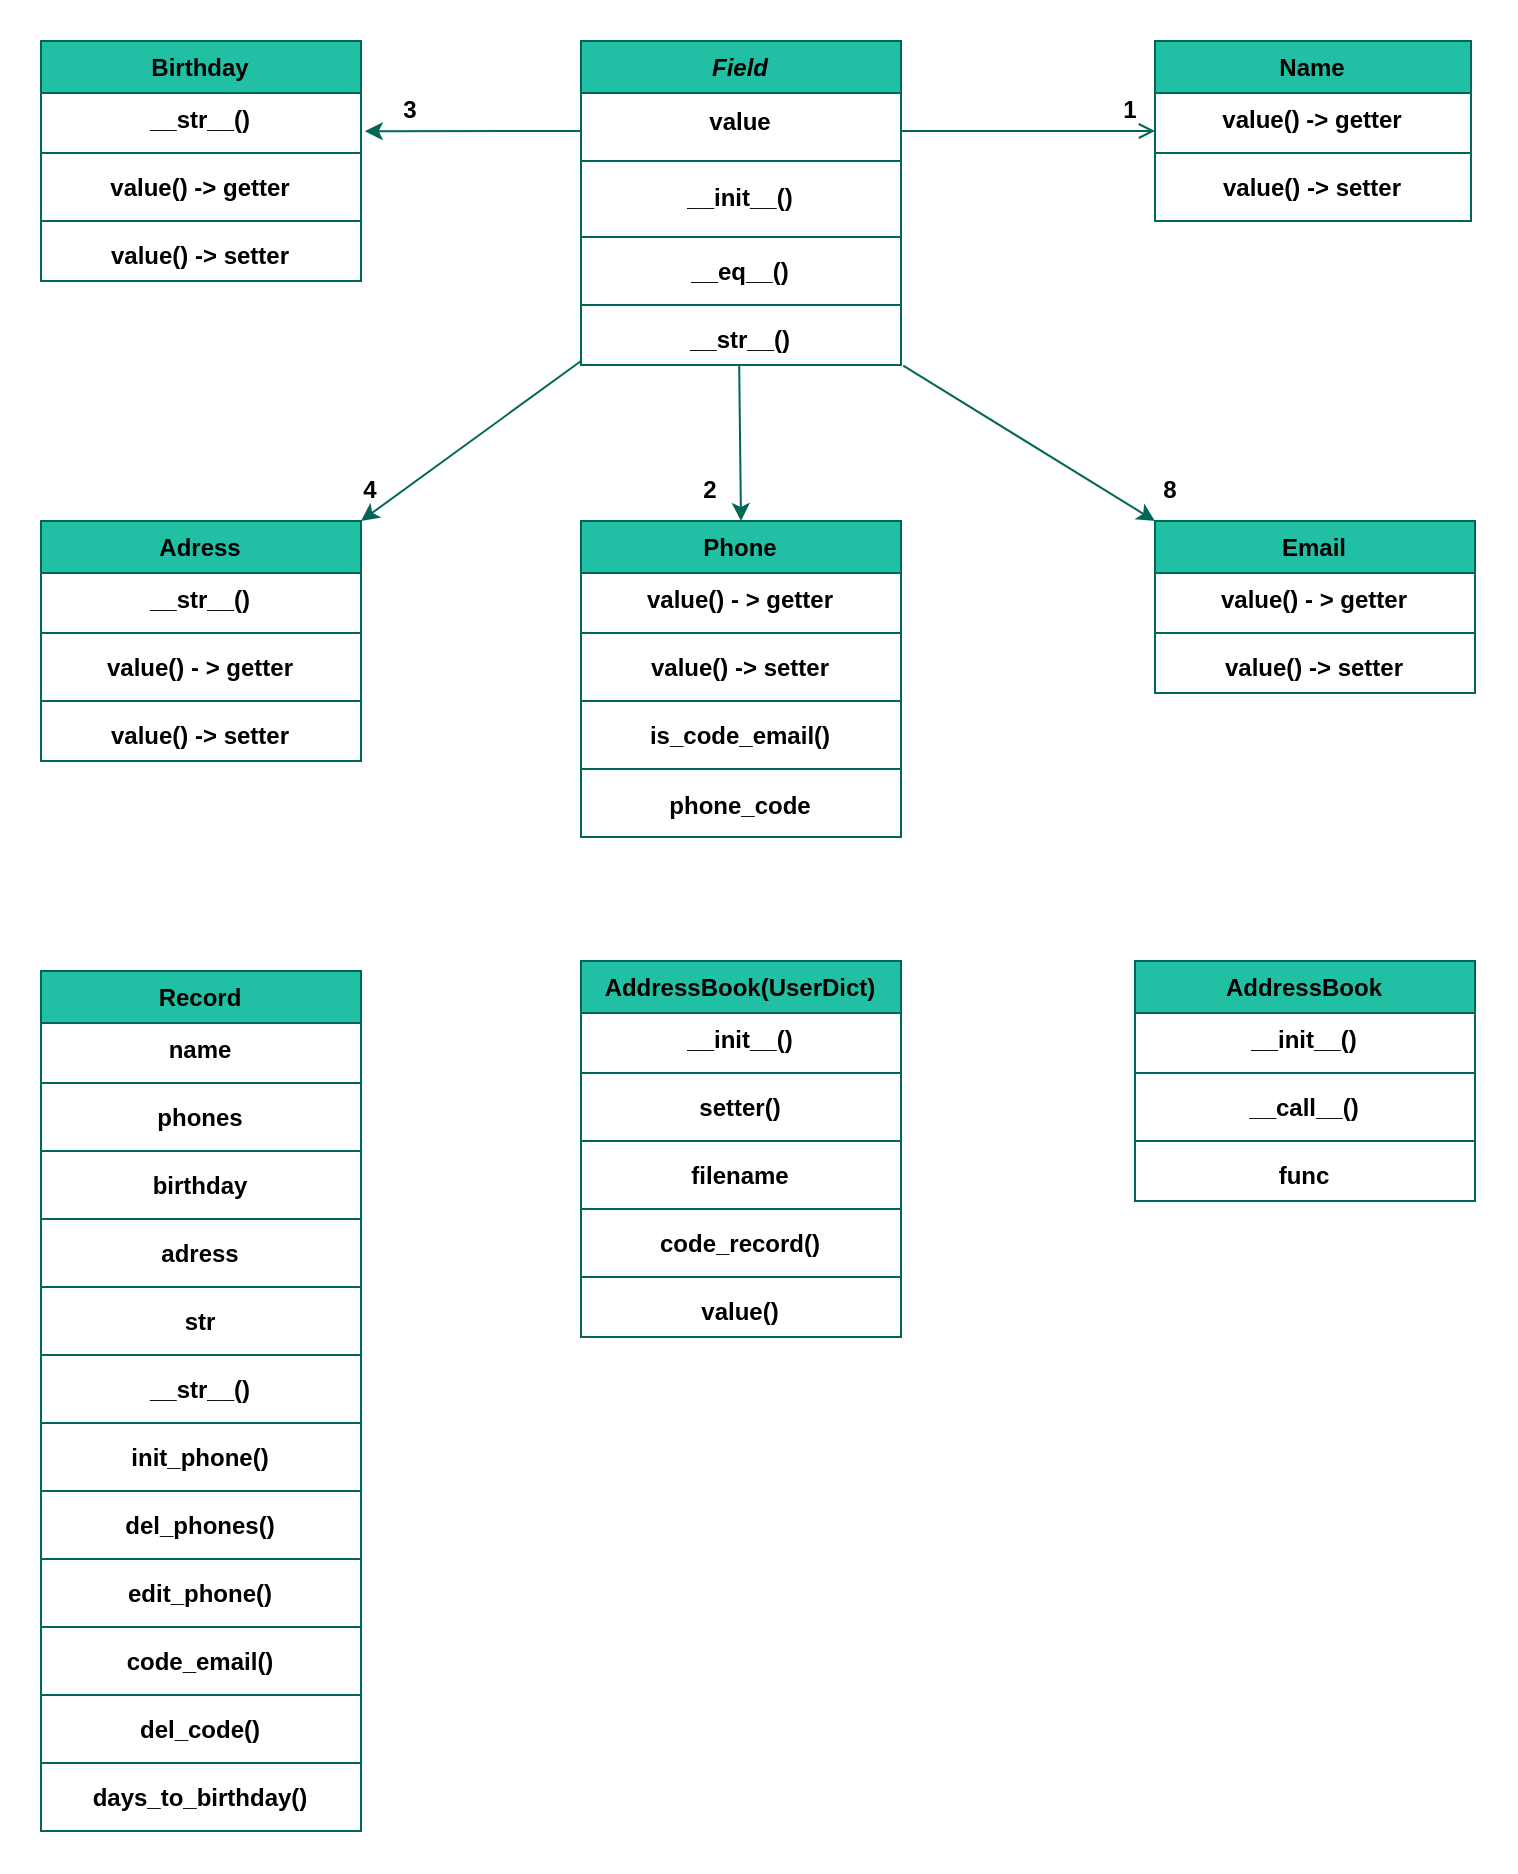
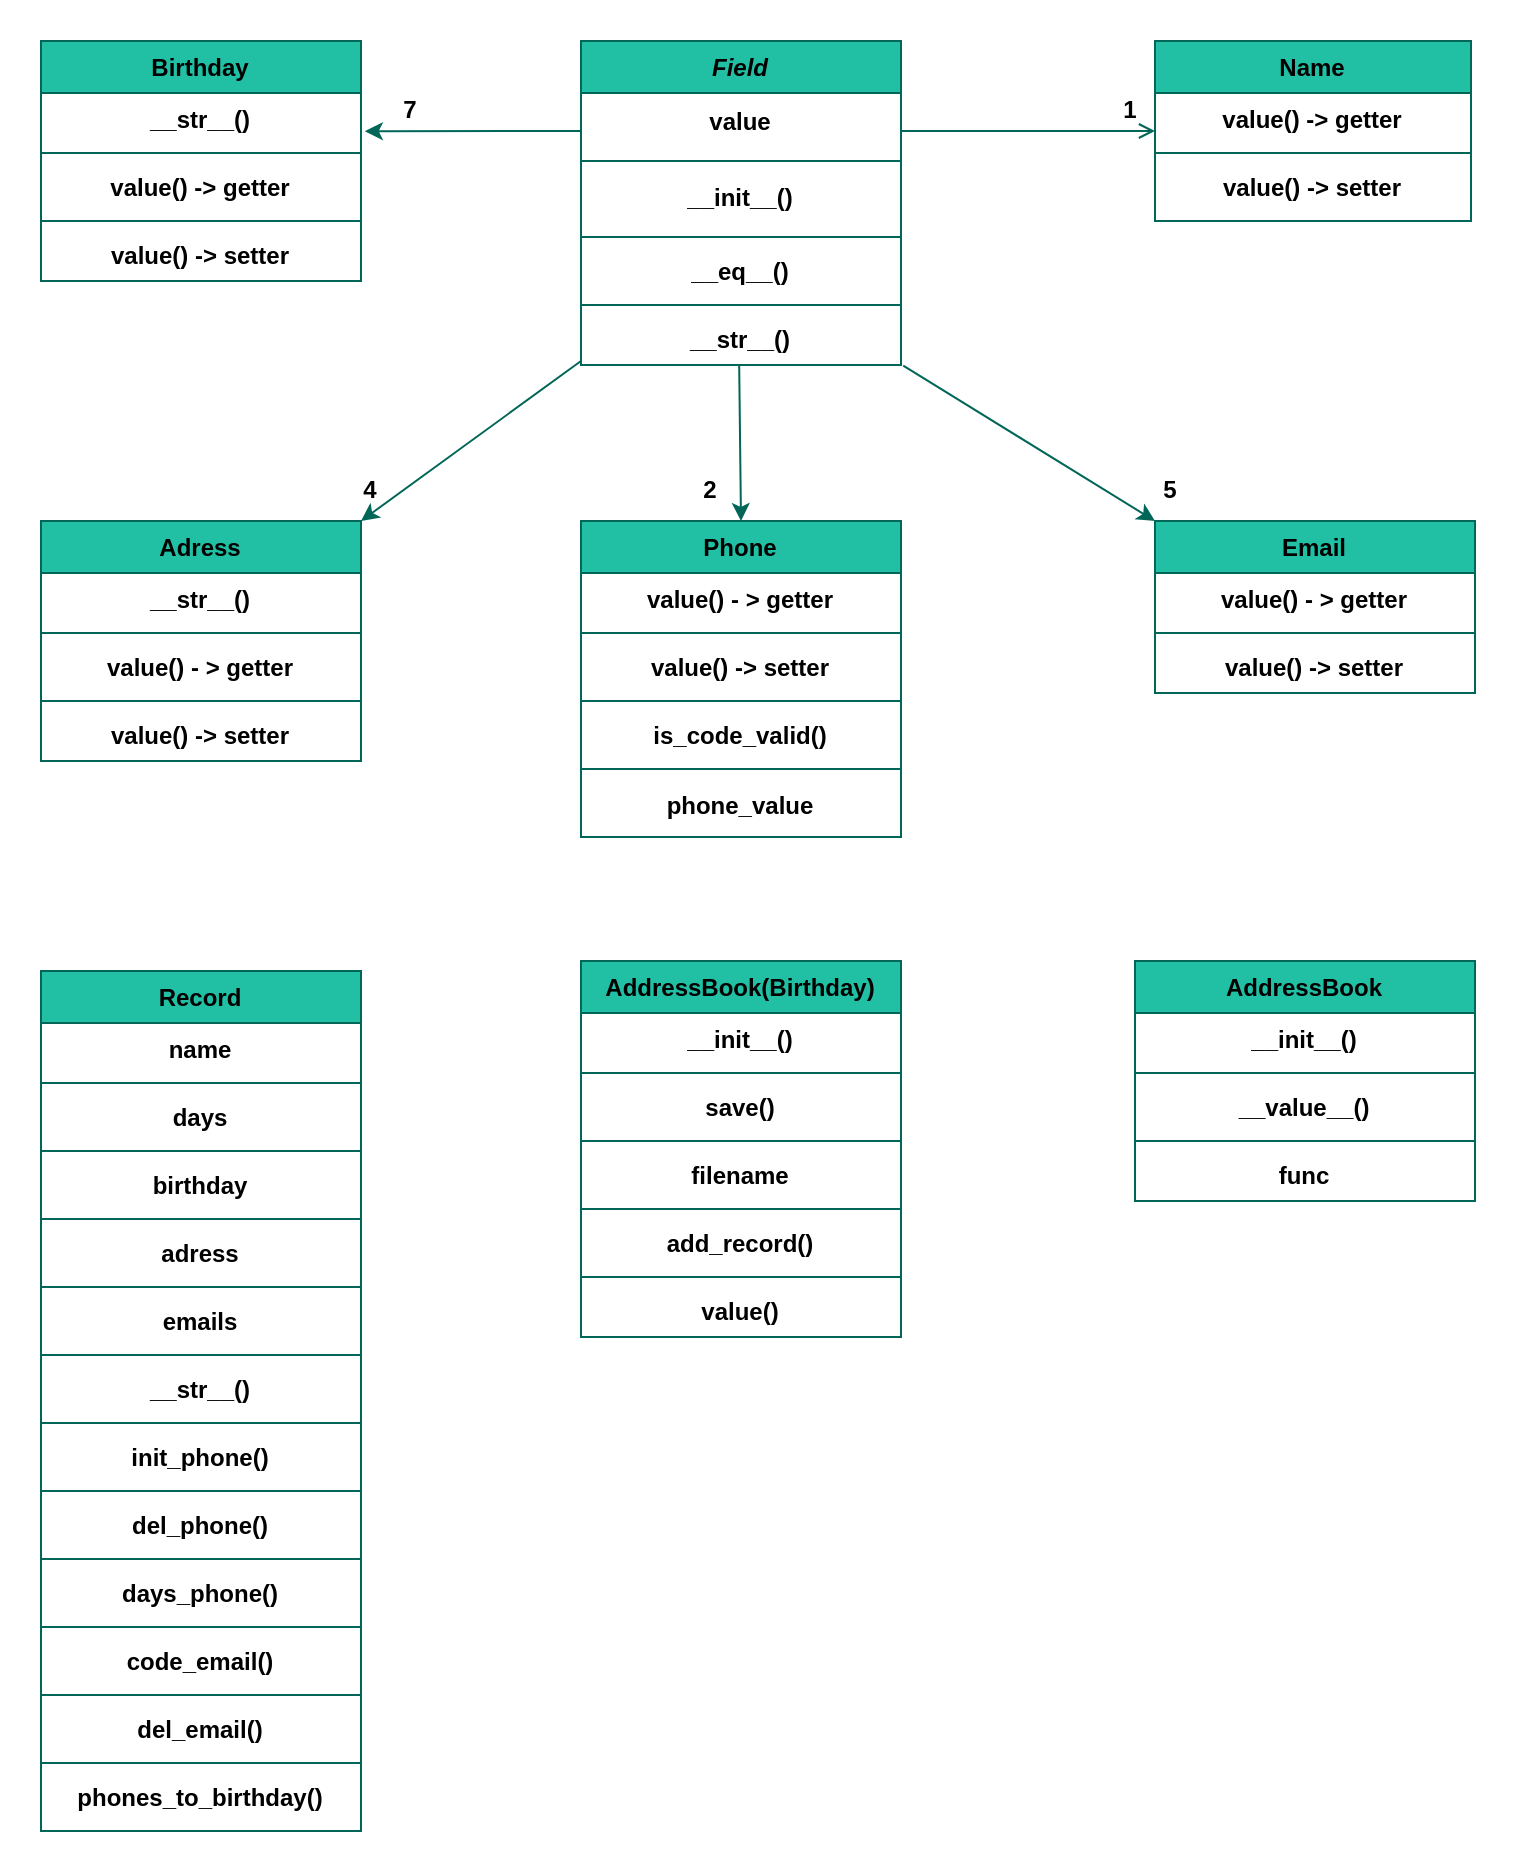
- <mxCell id="33" value="3" style="text;html=1;strokeColor=none;fillColor=none;align=center;verticalAlign=middle;whiteSpace=wrap;rounded=0;fontColor=#000000;fontStyle=1" parent="1" vertex="1"><mxGeometry x="200" y="50" width="10" height="10" as="geometry" /></mxCell>
+ <mxCell id="33" value="7" style="text;html=1;strokeColor=none;fillColor=none;align=center;verticalAlign=middle;whiteSpace=wrap;rounded=0;fontColor=#000000;fontStyle=1" parent="1" vertex="1"><mxGeometry x="200" y="50" width="10" height="10" as="geometry" /></mxCell>
- <mxCell id="47" value="8" style="text;html=1;strokeColor=none;fillColor=none;align=center;verticalAlign=middle;whiteSpace=wrap;rounded=0;fontColor=#000000;fontStyle=1" parent="1" vertex="1"><mxGeometry x="580" y="240" width="10" height="10" as="geometry" /></mxCell>
+ <mxCell id="47" value="5" style="text;html=1;strokeColor=none;fillColor=none;align=center;verticalAlign=middle;whiteSpace=wrap;rounded=0;fontColor=#000000;fontStyle=1" parent="1" vertex="1"><mxGeometry x="580" y="240" width="10" height="10" as="geometry" /></mxCell>
- <mxCell id="15" value="is_code_email()" style="text;align=center;verticalAlign=top;spacingLeft=4;spacingRight=4;overflow=hidden;rotatable=0;points=[[0,0.5],[1,0.5]];portConstraint=eastwest;fontColor=#000000;fontStyle=1" parent="10" vertex="1"><mxGeometry y="94" width="160" height="26" as="geometry" /></mxCell>
+ <mxCell id="15" value="is_code_valid()" style="text;align=center;verticalAlign=top;spacingLeft=4;spacingRight=4;overflow=hidden;rotatable=0;points=[[0,0.5],[1,0.5]];portConstraint=eastwest;fontColor=#000000;fontStyle=1" parent="10" vertex="1"><mxGeometry y="94" width="160" height="26" as="geometry" /></mxCell>
- <mxCell id="17" value="phone_code" style="text;html=1;strokeColor=none;fillColor=none;align=center;verticalAlign=middle;whiteSpace=wrap;rounded=0;sketch=0;fontColor=#000000;fontStyle=1" parent="10" vertex="1"><mxGeometry y="128" width="160" height="30" as="geometry" /></mxCell>
+ <mxCell id="17" value="phone_value" style="text;html=1;strokeColor=none;fillColor=none;align=center;verticalAlign=middle;whiteSpace=wrap;rounded=0;sketch=0;fontColor=#000000;fontStyle=1" parent="10" vertex="1"><mxGeometry y="128" width="160" height="30" as="geometry" /></mxCell>
- <mxCell id="73" value="AddressBook(UserDict)" style="swimlane;fontStyle=1;align=center;verticalAlign=top;childLayout=stackLayout;horizontal=1;startSize=26;horizontalStack=0;resizeParent=1;resizeLast=0;collapsible=1;marginBottom=0;rounded=0;shadow=0;strokeWidth=1;fillColor=#21C0A5;strokeColor=#006658;fontColor=#000000;" parent="1" vertex="1"><mxGeometry x="290" y="480" width="160" height="188" as="geometry"><mxRectangle x="130" y="380" width="160" height="26" as="alternateBounds" /></mxGeometry></mxCell>
+ <mxCell id="73" value="AddressBook(Birthday)" style="swimlane;fontStyle=1;align=center;verticalAlign=top;childLayout=stackLayout;horizontal=1;startSize=26;horizontalStack=0;resizeParent=1;resizeLast=0;collapsible=1;marginBottom=0;rounded=0;shadow=0;strokeWidth=1;fillColor=#21C0A5;strokeColor=#006658;fontColor=#000000;" parent="1" vertex="1"><mxGeometry x="290" y="480" width="160" height="188" as="geometry"><mxRectangle x="130" y="380" width="160" height="26" as="alternateBounds" /></mxGeometry></mxCell>
- <mxCell id="76" value="setter()" style="text;align=center;verticalAlign=top;spacingLeft=4;spacingRight=4;overflow=hidden;rotatable=0;points=[[0,0.5],[1,0.5]];portConstraint=eastwest;rounded=0;shadow=0;html=0;fontColor=#000000;fontStyle=1" parent="73" vertex="1"><mxGeometry y="60" width="160" height="26" as="geometry" /></mxCell>
+ <mxCell id="76" value="save()" style="text;align=center;verticalAlign=top;spacingLeft=4;spacingRight=4;overflow=hidden;rotatable=0;points=[[0,0.5],[1,0.5]];portConstraint=eastwest;rounded=0;shadow=0;html=0;fontColor=#000000;fontStyle=1" parent="73" vertex="1"><mxGeometry y="60" width="160" height="26" as="geometry" /></mxCell>
- <mxCell id="86" value="__call__()" style="text;align=center;verticalAlign=top;spacingLeft=4;spacingRight=4;overflow=hidden;rotatable=0;points=[[0,0.5],[1,0.5]];portConstraint=eastwest;rounded=0;shadow=0;html=0;fontColor=#000000;fontStyle=1" parent="83" vertex="1"><mxGeometry y="60" width="170" height="26" as="geometry" /></mxCell>
+ <mxCell id="86" value="__value__()" style="text;align=center;verticalAlign=top;spacingLeft=4;spacingRight=4;overflow=hidden;rotatable=0;points=[[0,0.5],[1,0.5]];portConstraint=eastwest;rounded=0;shadow=0;html=0;fontColor=#000000;fontStyle=1" parent="83" vertex="1"><mxGeometry y="60" width="170" height="26" as="geometry" /></mxCell>
- <mxCell id="52" value="phones" style="text;align=center;verticalAlign=top;spacingLeft=4;spacingRight=4;overflow=hidden;rotatable=0;points=[[0,0.5],[1,0.5]];portConstraint=eastwest;rounded=0;shadow=0;html=0;fontColor=#000000;fontStyle=1" parent="49" vertex="1"><mxGeometry y="60" width="160" height="26" as="geometry" /></mxCell>
+ <mxCell id="52" value="days" style="text;align=center;verticalAlign=top;spacingLeft=4;spacingRight=4;overflow=hidden;rotatable=0;points=[[0,0.5],[1,0.5]];portConstraint=eastwest;rounded=0;shadow=0;html=0;fontColor=#000000;fontStyle=1" parent="49" vertex="1"><mxGeometry y="60" width="160" height="26" as="geometry" /></mxCell>
- <mxCell id="80" value="code_record()" style="text;align=center;verticalAlign=top;spacingLeft=4;spacingRight=4;overflow=hidden;rotatable=0;points=[[0,0.5],[1,0.5]];portConstraint=eastwest;fontColor=#000000;fontStyle=1" parent="73" vertex="1"><mxGeometry y="128" width="160" height="26" as="geometry" /></mxCell>
+ <mxCell id="80" value="add_record()" style="text;align=center;verticalAlign=top;spacingLeft=4;spacingRight=4;overflow=hidden;rotatable=0;points=[[0,0.5],[1,0.5]];portConstraint=eastwest;fontColor=#000000;fontStyle=1" parent="73" vertex="1"><mxGeometry y="128" width="160" height="26" as="geometry" /></mxCell>
- <mxCell id="58" value="str" style="text;align=center;verticalAlign=top;spacingLeft=4;spacingRight=4;overflow=hidden;rotatable=0;points=[[0,0.5],[1,0.5]];portConstraint=eastwest;fontColor=#000000;fontStyle=1" parent="49" vertex="1"><mxGeometry y="162" width="160" height="26" as="geometry" /></mxCell>
+ <mxCell id="58" value="emails" style="text;align=center;verticalAlign=top;spacingLeft=4;spacingRight=4;overflow=hidden;rotatable=0;points=[[0,0.5],[1,0.5]];portConstraint=eastwest;fontColor=#000000;fontStyle=1" parent="49" vertex="1"><mxGeometry y="162" width="160" height="26" as="geometry" /></mxCell>
- <mxCell id="64" value="del_phones()" style="text;align=center;verticalAlign=top;spacingLeft=4;spacingRight=4;overflow=hidden;rotatable=0;points=[[0,0.5],[1,0.5]];portConstraint=eastwest;fontColor=#000000;fontStyle=1" parent="49" vertex="1"><mxGeometry y="264" width="160" height="26" as="geometry" /></mxCell>
+ <mxCell id="64" value="del_phone()" style="text;align=center;verticalAlign=top;spacingLeft=4;spacingRight=4;overflow=hidden;rotatable=0;points=[[0,0.5],[1,0.5]];portConstraint=eastwest;fontColor=#000000;fontStyle=1" parent="49" vertex="1"><mxGeometry y="264" width="160" height="26" as="geometry" /></mxCell>
- <mxCell id="66" value="edit_phone()" style="text;align=center;verticalAlign=top;spacingLeft=4;spacingRight=4;overflow=hidden;rotatable=0;points=[[0,0.5],[1,0.5]];portConstraint=eastwest;fontColor=#000000;fontStyle=1" parent="49" vertex="1"><mxGeometry y="298" width="160" height="26" as="geometry" /></mxCell>
+ <mxCell id="66" value="days_phone()" style="text;align=center;verticalAlign=top;spacingLeft=4;spacingRight=4;overflow=hidden;rotatable=0;points=[[0,0.5],[1,0.5]];portConstraint=eastwest;fontColor=#000000;fontStyle=1" parent="49" vertex="1"><mxGeometry y="298" width="160" height="26" as="geometry" /></mxCell>
- <mxCell id="70" value="del_code()" style="text;align=center;verticalAlign=top;spacingLeft=4;spacingRight=4;overflow=hidden;rotatable=0;points=[[0,0.5],[1,0.5]];portConstraint=eastwest;fontColor=#000000;fontStyle=1" parent="49" vertex="1"><mxGeometry y="366" width="160" height="26" as="geometry" /></mxCell>
+ <mxCell id="70" value="del_email()" style="text;align=center;verticalAlign=top;spacingLeft=4;spacingRight=4;overflow=hidden;rotatable=0;points=[[0,0.5],[1,0.5]];portConstraint=eastwest;fontColor=#000000;fontStyle=1" parent="49" vertex="1"><mxGeometry y="366" width="160" height="26" as="geometry" /></mxCell>
- <mxCell id="72" value="days_to_birthday()" style="text;align=center;verticalAlign=top;spacingLeft=4;spacingRight=4;overflow=hidden;rotatable=0;points=[[0,0.5],[1,0.5]];portConstraint=eastwest;fontColor=#000000;fontStyle=1" parent="49" vertex="1"><mxGeometry y="400" width="160" height="26" as="geometry" /></mxCell>
+ <mxCell id="72" value="phones_to_birthday()" style="text;align=center;verticalAlign=top;spacingLeft=4;spacingRight=4;overflow=hidden;rotatable=0;points=[[0,0.5],[1,0.5]];portConstraint=eastwest;fontColor=#000000;fontStyle=1" parent="49" vertex="1"><mxGeometry y="400" width="160" height="26" as="geometry" /></mxCell>
